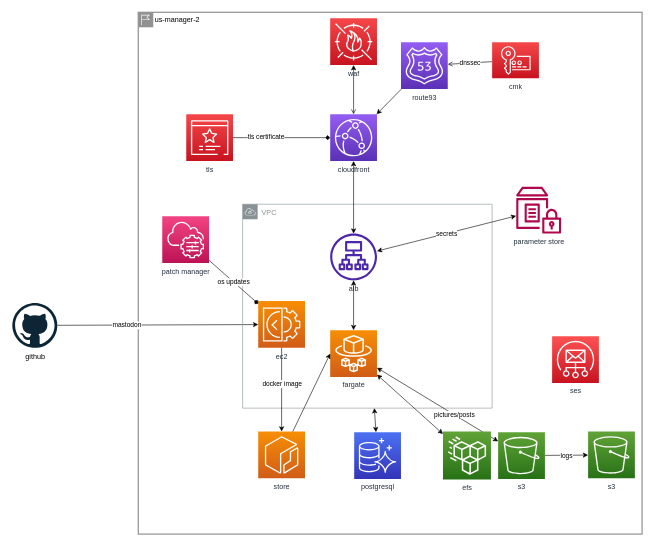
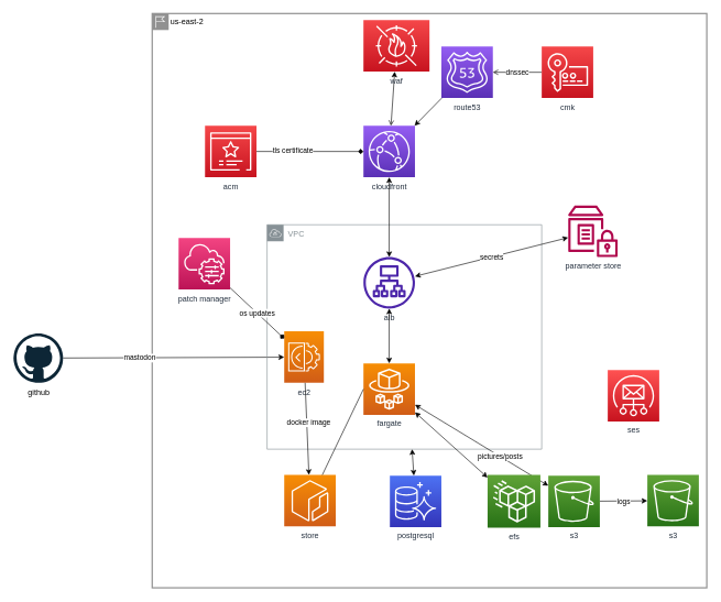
- <mxCell id="2" value="us-manager-2" style="shape=mxgraph.ibm.box;prType=region;fontStyle=0;verticalAlign=top;align=left;spacingLeft=32;spacingTop=4;fillColor=none;rounded=0;whiteSpace=wrap;html=1;strokeColor=#919191;strokeWidth=2;dashed=0;container=0;spacing=-4;collapsible=0;expand=0;recursiveResize=0;" parent="1" vertex="1"><mxGeometry x="230" y="20" width="840" height="870" as="geometry" /></mxCell>
+ <mxCell id="2" value="us-east-2" style="shape=mxgraph.ibm.box;prType=region;fontStyle=0;verticalAlign=top;align=left;spacingLeft=32;spacingTop=4;fillColor=none;rounded=0;whiteSpace=wrap;html=1;strokeColor=#919191;strokeWidth=2;dashed=0;container=0;spacing=-4;collapsible=0;expand=0;recursiveResize=0;" parent="1" vertex="1"><mxGeometry x="230" y="20" width="840" height="870" as="geometry" /></mxCell>
- <mxCell id="9" value="waf" style="sketch=0;points=[[0,0,0],[0.25,0,0],[0.5,0,0],[0.75,0,0],[1,0,0],[0,1,0],[0.25,1,0],[0.5,1,0],[0.75,1,0],[1,1,0],[0,0.25,0],[0,0.5,0],[0,0.75,0],[1,0.25,0],[1,0.5,0],[1,0.75,0]];outlineConnect=0;fontColor=#232F3E;gradientColor=#F54749;gradientDirection=north;fillColor=#C7131F;strokeColor=#ffffff;dashed=0;verticalLabelPosition=bottom;verticalAlign=top;align=center;html=1;fontSize=12;fontStyle=0;aspect=fixed;shape=mxgraph.aws4.resourceIcon;resIcon=mxgraph.aws4.waf;" parent="1" vertex="1"><mxGeometry x="550" y="30" width="78" height="78" as="geometry" /></mxCell>
+ <mxCell id="9" value="waf" style="sketch=0;points=[[0,0,0],[0.25,0,0],[0.5,0,0],[0.75,0,0],[1,0,0],[0,1,0],[0.25,1,0],[0.5,1,0],[0.75,1,0],[1,1,0],[0,0.25,0],[0,0.5,0],[0,0.75,0],[1,0.25,0],[1,0.5,0],[1,0.75,0]];outlineConnect=0;fontColor=#232F3E;gradientColor=#F54749;gradientDirection=north;fillColor=#C7131F;strokeColor=#ffffff;dashed=0;verticalLabelPosition=bottom;verticalAlign=top;align=center;html=1;fontSize=12;fontStyle=0;aspect=fixed;shape=mxgraph.aws4.resourceIcon;resIcon=mxgraph.aws4.waf;" parent="1" vertex="1"><mxGeometry x="550" y="30" width="100" height="78" as="geometry" /></mxCell>
- <mxCell id="38" value="cmk" style="sketch=0;points=[[0,0,0],[0.25,0,0],[0.5,0,0],[0.75,0,0],[1,0,0],[0,1,0],[0.25,1,0],[0.5,1,0],[0.75,1,0],[1,1,0],[0,0.25,0],[0,0.5,0],[0,0.75,0],[1,0.25,0],[1,0.5,0],[1,0.75,0]];outlineConnect=0;fontColor=#232F3E;gradientColor=#F54749;gradientDirection=north;fillColor=#C7131F;strokeColor=#ffffff;dashed=0;verticalLabelPosition=bottom;verticalAlign=top;align=center;html=1;fontSize=12;fontStyle=0;aspect=fixed;shape=mxgraph.aws4.resourceIcon;resIcon=mxgraph.aws4.key_management_service;" parent="1" vertex="1"><mxGeometry x="820" y="70" width="78" height="60" as="geometry" /></mxCell>
+ <mxCell id="38" value="cmk" style="sketch=0;points=[[0,0,0],[0.25,0,0],[0.5,0,0],[0.75,0,0],[1,0,0],[0,1,0],[0.25,1,0],[0.5,1,0],[0.75,1,0],[1,1,0],[0,0.25,0],[0,0.5,0],[0,0.75,0],[1,0.25,0],[1,0.5,0],[1,0.75,0]];outlineConnect=0;fontColor=#232F3E;gradientColor=#F54749;gradientDirection=north;fillColor=#C7131F;strokeColor=#ffffff;dashed=0;verticalLabelPosition=bottom;verticalAlign=top;align=center;html=1;fontSize=12;fontStyle=0;aspect=fixed;shape=mxgraph.aws4.resourceIcon;resIcon=mxgraph.aws4.key_management_service;" parent="1" vertex="1"><mxGeometry y="70" width="78" height="78" as="geometry" x="820" /></mxCell>
- <mxCell id="13" value="route93" style="sketch=0;points=[[0,0,0],[0.25,0,0],[0.5,0,0],[0.75,0,0],[1,0,0],[0,1,0],[0.25,1,0],[0.5,1,0],[0.75,1,0],[1,1,0],[0,0.25,0],[0,0.5,0],[0,0.75,0],[1,0.25,0],[1,0.5,0],[1,0.75,0]];outlineConnect=0;fontColor=#232F3E;gradientColor=#945DF2;gradientDirection=north;fillColor=#5A30B5;strokeColor=#ffffff;dashed=0;verticalLabelPosition=bottom;verticalAlign=top;align=center;html=1;fontSize=12;fontStyle=0;aspect=fixed;shape=mxgraph.aws4.resourceIcon;resIcon=mxgraph.aws4.route_53;" parent="1" vertex="1"><mxGeometry x="668" y="70" width="78" height="78" as="geometry" /></mxCell>
+ <mxCell id="13" value="route53" style="sketch=0;points=[[0,0,0],[0.25,0,0],[0.5,0,0],[0.75,0,0],[1,0,0],[0,1,0],[0.25,1,0],[0.5,1,0],[0.75,1,0],[1,1,0],[0,0.25,0],[0,0.5,0],[0,0.75,0],[1,0.25,0],[1,0.5,0],[1,0.75,0]];outlineConnect=0;fontColor=#232F3E;gradientColor=#945DF2;gradientDirection=north;fillColor=#5A30B5;strokeColor=#ffffff;dashed=0;verticalLabelPosition=bottom;verticalAlign=top;align=center;html=1;fontSize=12;fontStyle=0;aspect=fixed;shape=mxgraph.aws4.resourceIcon;resIcon=mxgraph.aws4.route_53;" parent="1" vertex="1"><mxGeometry x="668" y="70" width="78" height="78" as="geometry" /></mxCell>
- <mxCell id="10" value="tls" style="sketch=0;points=[[0,0,0],[0.25,0,0],[0.5,0,0],[0.75,0,0],[1,0,0],[0,1,0],[0.25,1,0],[0.5,1,0],[0.75,1,0],[1,1,0],[0,0.25,0],[0,0.5,0],[0,0.75,0],[1,0.25,0],[1,0.5,0],[1,0.75,0]];outlineConnect=0;fontColor=#232F3E;gradientColor=#F54749;gradientDirection=north;fillColor=#C7131F;strokeColor=#ffffff;dashed=0;verticalLabelPosition=bottom;verticalAlign=top;align=center;html=1;fontSize=12;fontStyle=0;aspect=fixed;shape=mxgraph.aws4.resourceIcon;resIcon=mxgraph.aws4.certificate_manager_3;" parent="1" vertex="1"><mxGeometry x="310" y="190" width="78" height="78" as="geometry" /></mxCell>
+ <mxCell id="10" value="acm" style="sketch=0;points=[[0,0,0],[0.25,0,0],[0.5,0,0],[0.75,0,0],[1,0,0],[0,1,0],[0.25,1,0],[0.5,1,0],[0.75,1,0],[1,1,0],[0,0.25,0],[0,0.5,0],[0,0.75,0],[1,0.25,0],[1,0.5,0],[1,0.75,0]];outlineConnect=0;fontColor=#232F3E;gradientColor=#F54749;gradientDirection=north;fillColor=#C7131F;strokeColor=#ffffff;dashed=0;verticalLabelPosition=bottom;verticalAlign=top;align=center;html=1;fontSize=12;fontStyle=0;aspect=fixed;shape=mxgraph.aws4.resourceIcon;resIcon=mxgraph.aws4.certificate_manager_3;" parent="1" vertex="1"><mxGeometry x="310" y="190" width="78" height="78" as="geometry" /></mxCell>
- <mxCell id="14" value="ec2" style="sketch=0;points=[[0,0,0],[0.25,0,0],[0.5,0,0],[0.75,0,0],[1,0,0],[0,1,0],[0.25,1,0],[0.5,1,0],[0.75,1,0],[1,1,0],[0,0.25,0],[0,0.5,0],[0,0.75,0],[1,0.25,0],[1,0.5,0],[1,0.75,0]];outlineConnect=0;fontColor=#232F3E;gradientColor=#F78E04;gradientDirection=north;fillColor=#D05C17;strokeColor=#ffffff;dashed=0;verticalLabelPosition=bottom;verticalAlign=top;align=center;html=1;fontSize=12;fontStyle=0;aspect=fixed;shape=mxgraph.aws4.resourceIcon;resIcon=mxgraph.aws4.ec2_image_builder;" parent="1" vertex="1"><mxGeometry x="430" y="501.5" width="78" height="78" as="geometry" /></mxCell>
+ <mxCell id="14" value="ec2" style="sketch=0;points=[[0,0,0],[0.25,0,0],[0.5,0,0],[0.75,0,0],[1,0,0],[0,1,0],[0.25,1,0],[0.5,1,0],[0.75,1,0],[1,1,0],[0,0.25,0],[0,0.5,0],[0,0.75,0],[1,0.25,0],[1,0.5,0],[1,0.75,0]];outlineConnect=0;fontColor=#232F3E;gradientColor=#F78E04;gradientDirection=north;fillColor=#D05C17;strokeColor=#ffffff;dashed=0;verticalLabelPosition=bottom;verticalAlign=top;align=center;html=1;fontSize=12;fontStyle=0;aspect=fixed;shape=mxgraph.aws4.resourceIcon;resIcon=mxgraph.aws4.ec2_image_builder;" parent="1" vertex="1"><mxGeometry x="430" y="501.5" width="60" height="78" as="geometry" /></mxCell>
- <mxCell id="30" style="rounded=0;orthogonalLoop=1;jettySize=auto;html=1;entryX=0;entryY=0.5;entryDx=0;entryDy=0;entryPerimeter=0;" parent="1" source="29" target="16" edge="1"><mxGeometry relative="1" as="geometry" /></mxCell>
+ <mxCell id="30" style="rounded=0;orthogonalLoop=1;jettySize=auto;html=1;entryX=0;entryY=0.5;entryDx=0;entryDy=0;entryPerimeter=0;endArrow=none;" parent="1" source="29" target="16" edge="1"><mxGeometry relative="1" as="geometry" /></mxCell>
